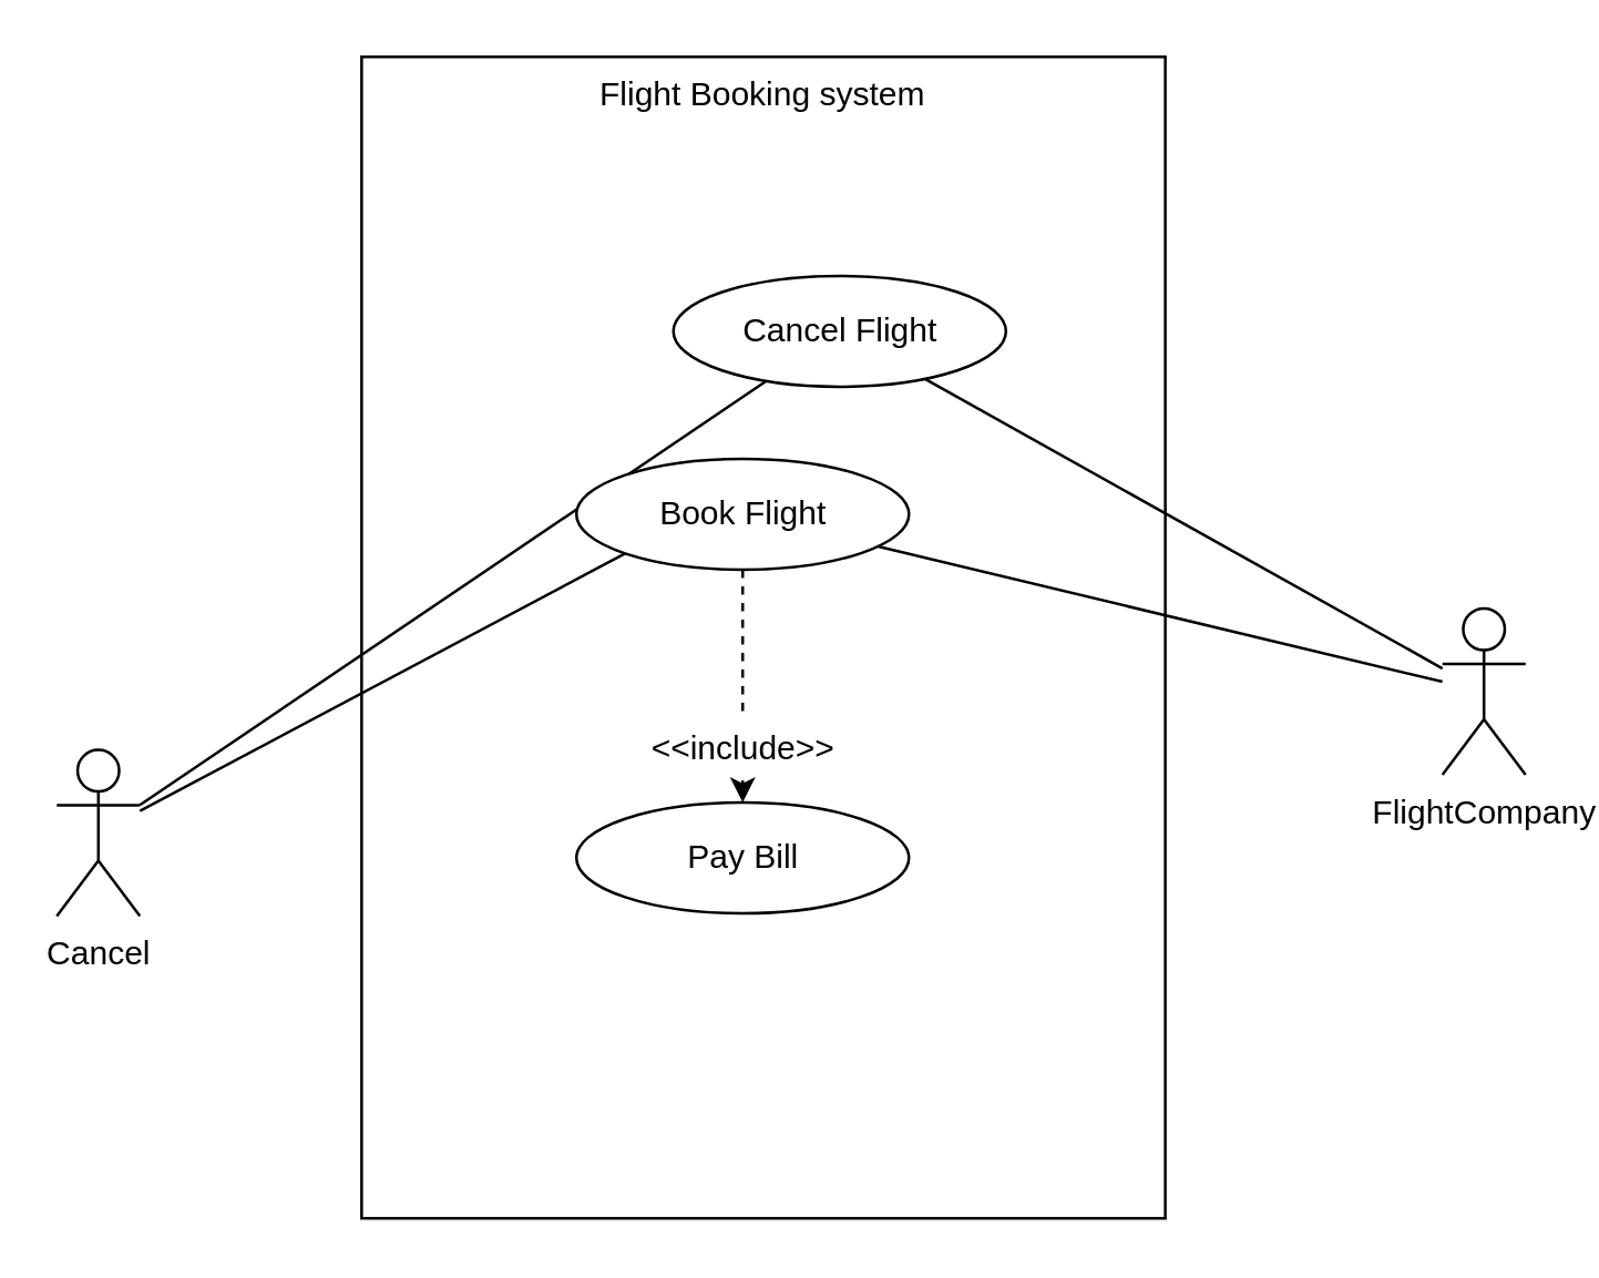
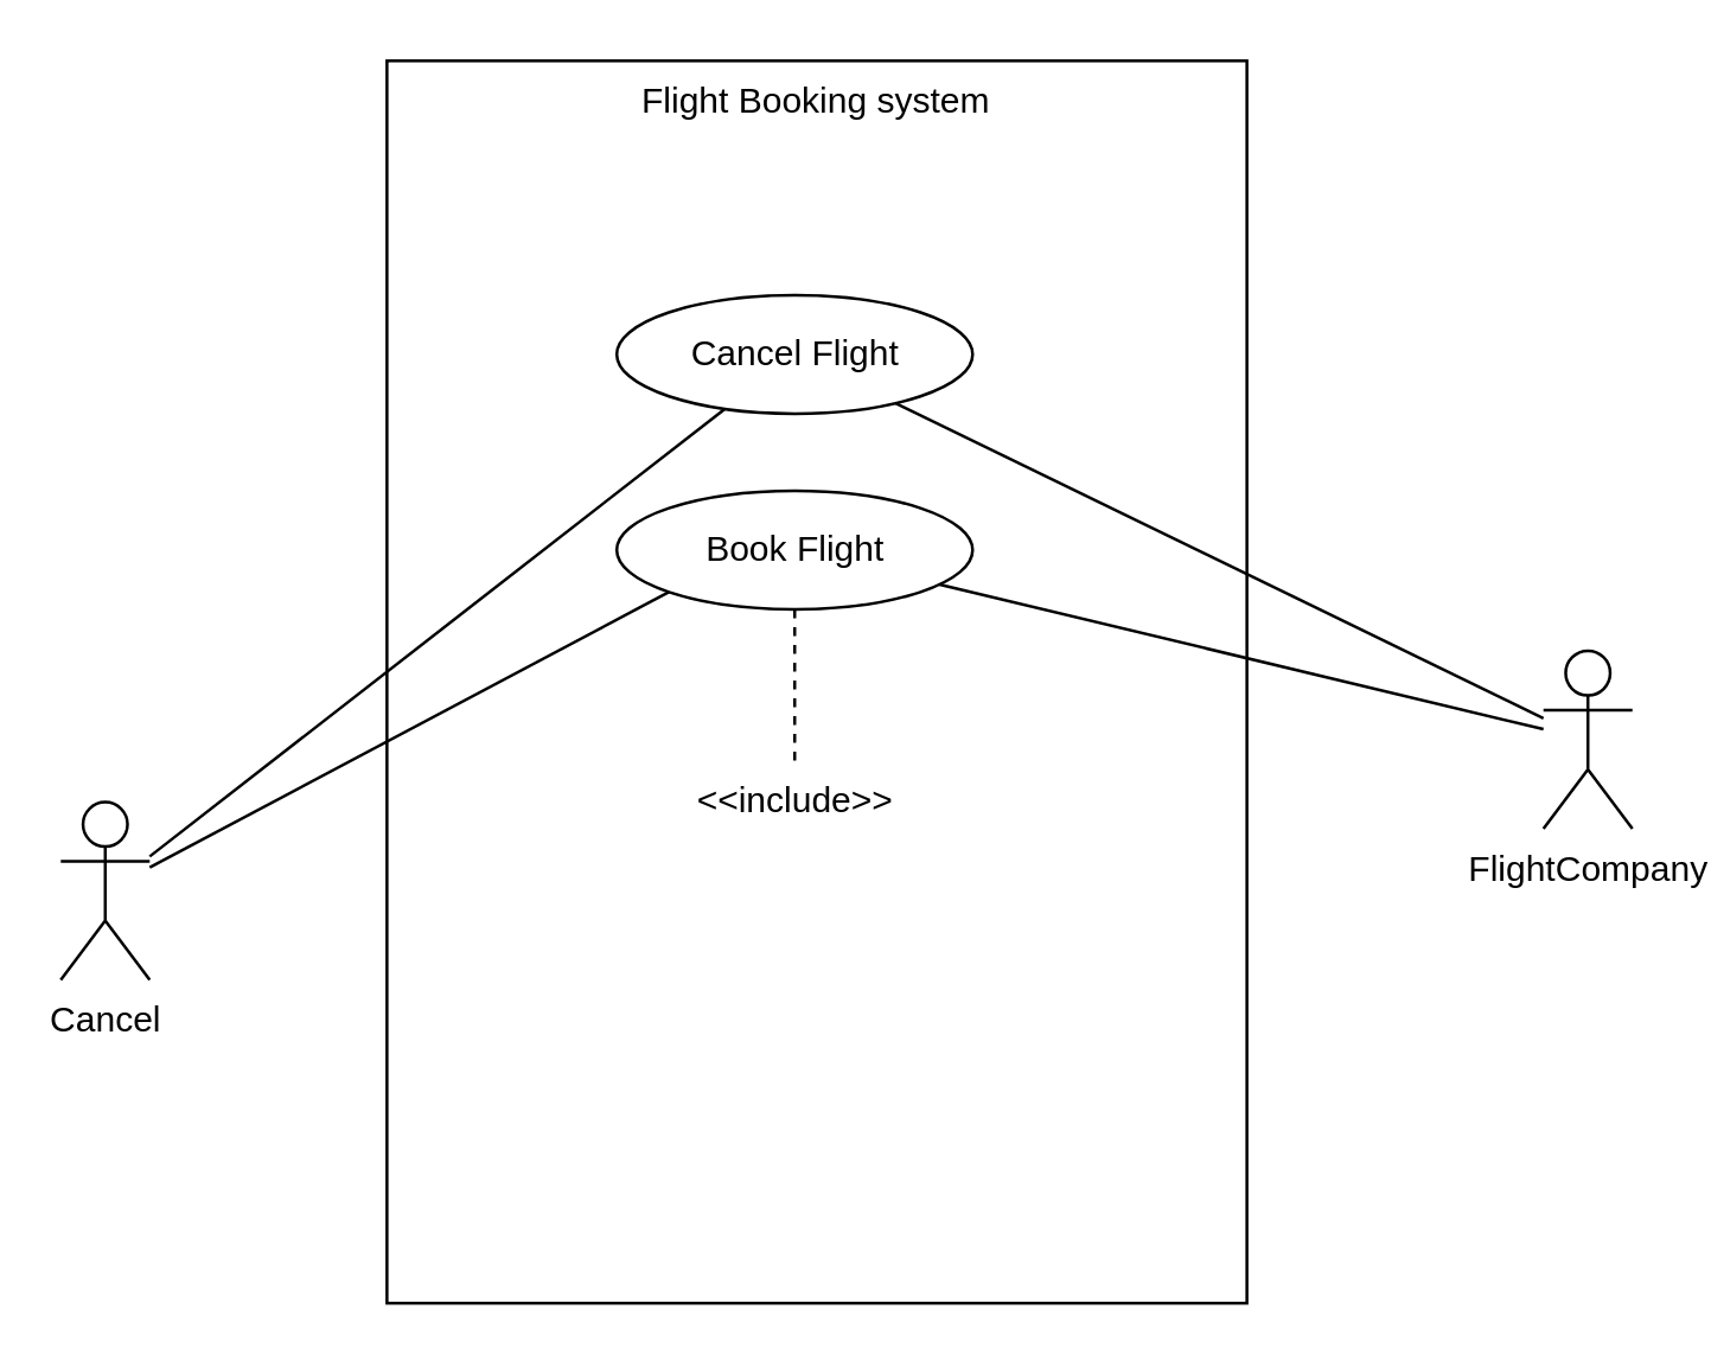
- <mxCell id="7" value="Cancel Flight" style="ellipse;whiteSpace=wrap;html=1;" parent="1" vertex="1"><mxGeometry x="242.5" y="99" width="120" height="40" as="geometry" /></mxCell>
+ <mxCell id="7" value="Cancel Flight" style="ellipse;whiteSpace=wrap;html=1;" parent="1" vertex="1"><mxGeometry x="207.5" y="99" width="120" height="40" as="geometry" /></mxCell>
- <mxCell id="9" style="edgeStyle=none;rounded=0;orthogonalLoop=1;jettySize=auto;html=1;exitX=0.5;exitY=1;exitDx=0;exitDy=0;dashed=1;startArrow=none;" edge="1" parent="1" source="13" target="11"><mxGeometry relative="1" as="geometry" /></mxCell>
- <mxCell id="11" value="Pay Bill" style="ellipse;whiteSpace=wrap;html=1;" parent="1" vertex="1"><mxGeometry x="207.5" y="289" width="120" height="40" as="geometry" /></mxCell>
